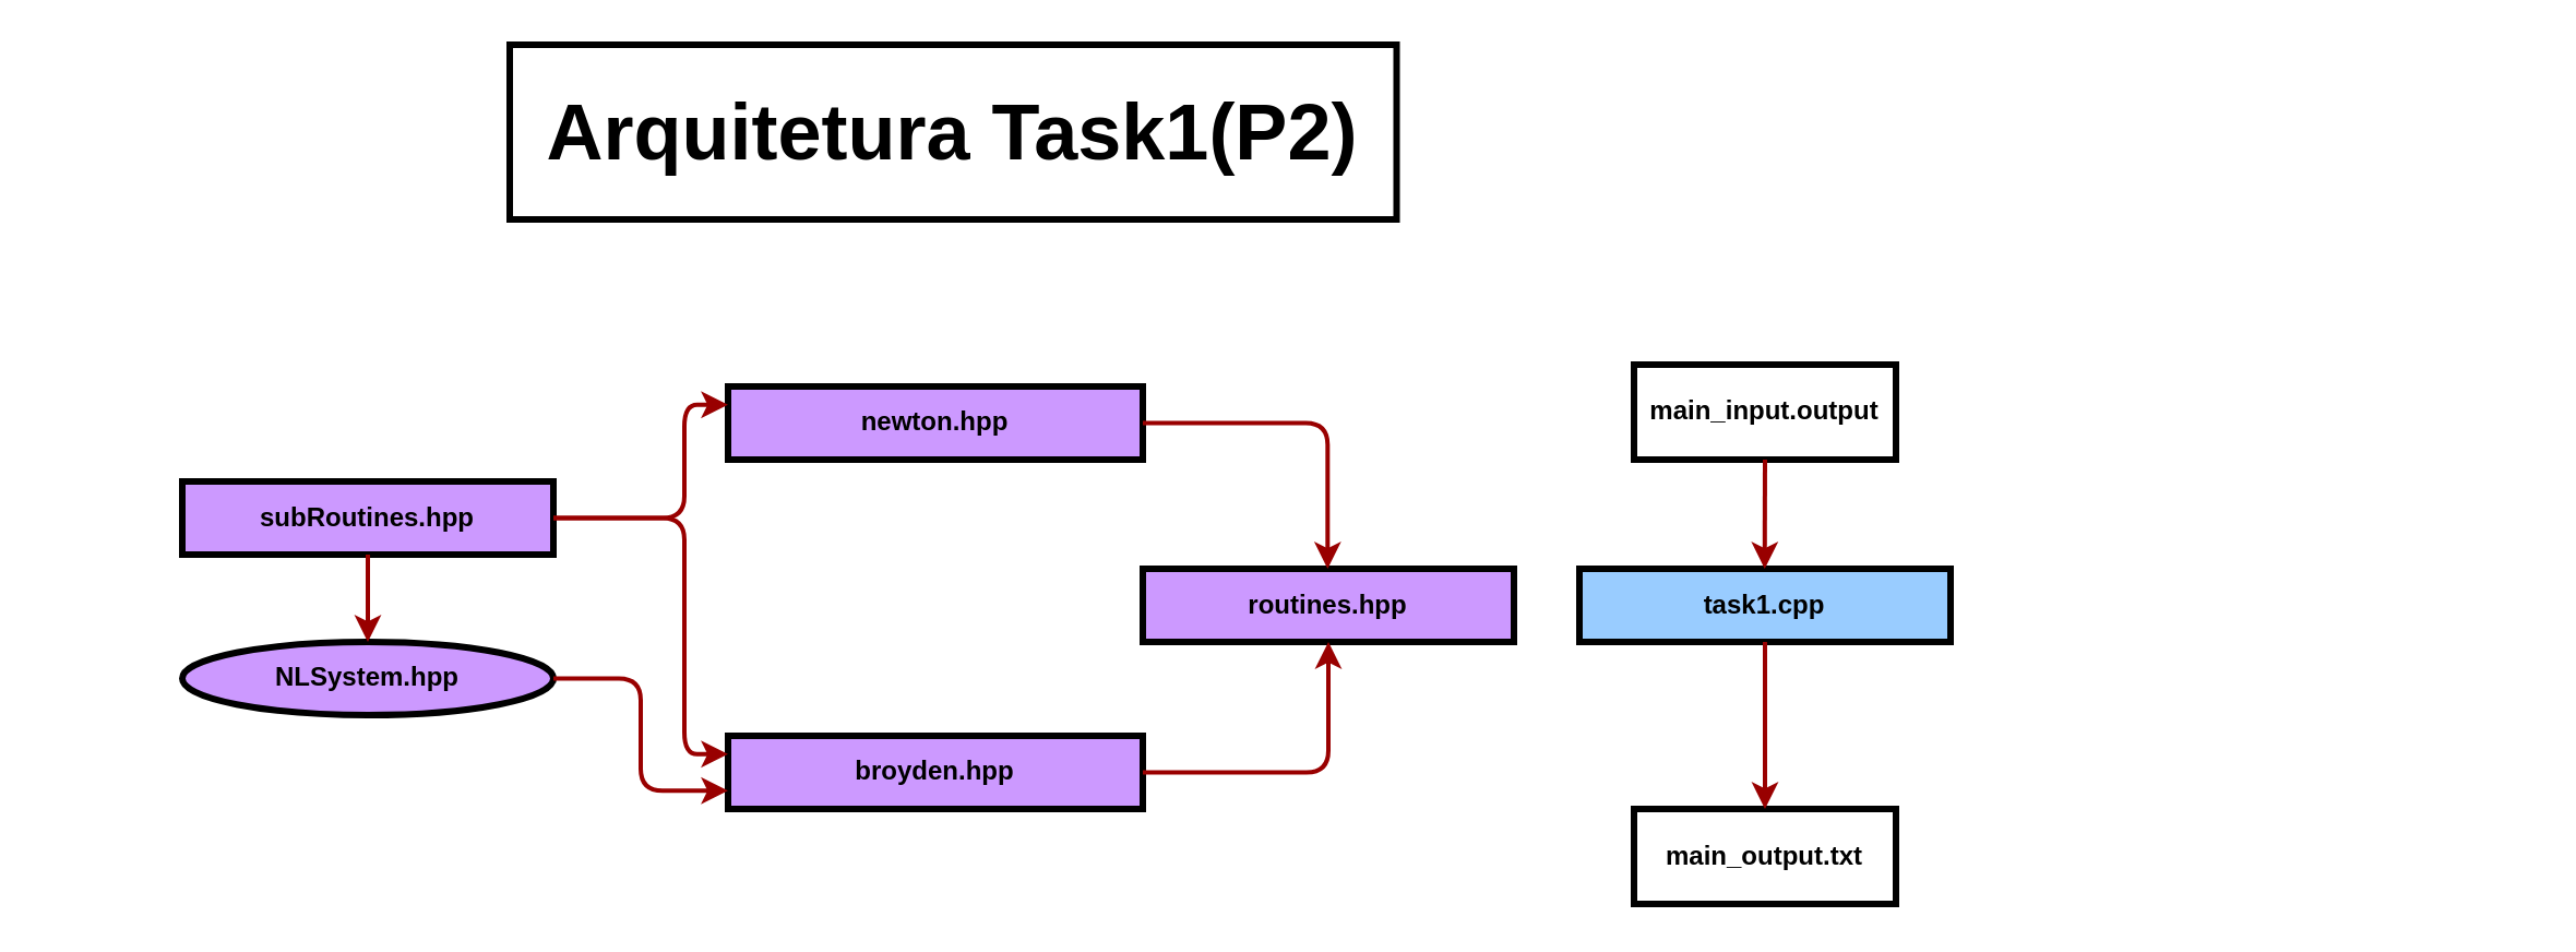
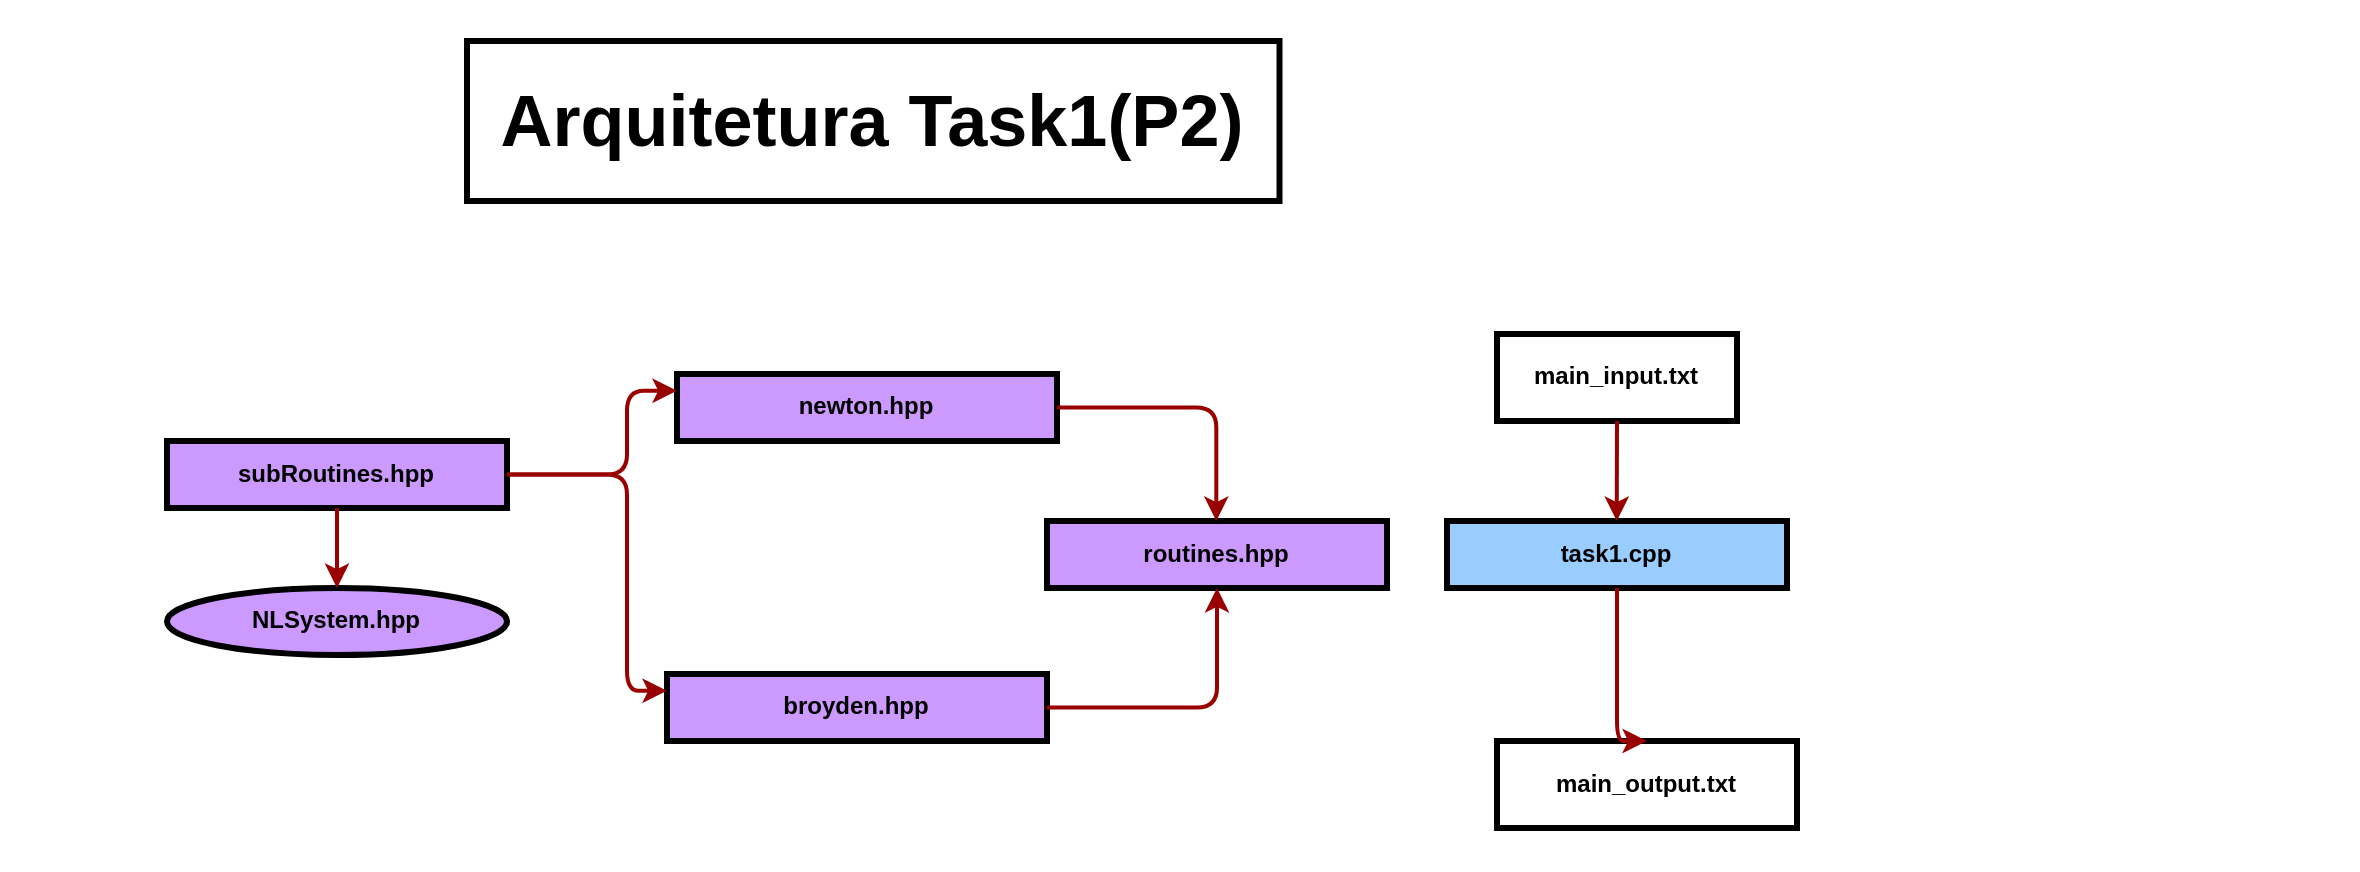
- <mxCell id="2" value="main_input.output" style="whiteSpace=wrap;align=center;verticalAlign=middle;fontStyle=1;strokeWidth=3;fillColor=#FFFFFF;" parent="1" vertex="1"><mxGeometry x="748" y="166.5" width="120" height="43.5" as="geometry" /></mxCell>
+ <mxCell id="2" value="main_input.txt" style="whiteSpace=wrap;align=center;verticalAlign=middle;fontStyle=1;strokeWidth=3;fillColor=#FFFFFF;" parent="1" vertex="1"><mxGeometry x="748" y="166.5" width="120" height="43.5" as="geometry" /></mxCell>
- <mxCell id="5" value="newton.hpp" style="whiteSpace=wrap;align=center;verticalAlign=middle;fontStyle=1;strokeWidth=3;fillColor=#CC99FF;" parent="1" vertex="1"><mxGeometry x="333" y="176.5" width="190" height="33.5" as="geometry" /></mxCell>
+ <mxCell id="5" value="newton.hpp" style="whiteSpace=wrap;align=center;verticalAlign=middle;fontStyle=1;strokeWidth=3;fillColor=#CC99FF;" parent="1" vertex="1"><mxGeometry x="338" y="186.5" width="190" height="33.5" as="geometry" /></mxCell>
- <mxCell id="18" value="" style="edgeStyle=elbowEdgeStyle;elbow=horizontal;strokeColor=#990000;strokeWidth=2;startArrow=none;startFill=0;entryX=0;entryY=0.75;entryDx=0;entryDy=0;exitX=1;exitY=0.5;exitDx=0;exitDy=0;" parent="1" source="12" target="11" edge="1"><mxGeometry width="100" height="100" relative="1" as="geometry"><mxPoint x="218" y="373.5" as="sourcePoint" /><mxPoint x="218" y="413.5" as="targetPoint" /><Array as="points"><mxPoint x="293" y="353" /><mxPoint x="213" y="270" /><mxPoint x="73.13" y="283.41" /><mxPoint x="70.13" y="253.07" /></Array></mxGeometry></mxCell>
- <mxCell id="8" value="main_output.txt" style="whiteSpace=wrap;align=center;verticalAlign=middle;fontStyle=1;strokeWidth=3;fillColor=#FFFFFF;" parent="1" vertex="1"><mxGeometry x="748" y="370" width="120" height="43.5" as="geometry" /></mxCell>
+ <mxCell id="8" value="main_output.txt" style="whiteSpace=wrap;align=center;verticalAlign=middle;fontStyle=1;strokeWidth=3;fillColor=#FFFFFF;" parent="1" vertex="1"><mxGeometry x="748" y="370" width="150" height="43.5" as="geometry" /></mxCell>
